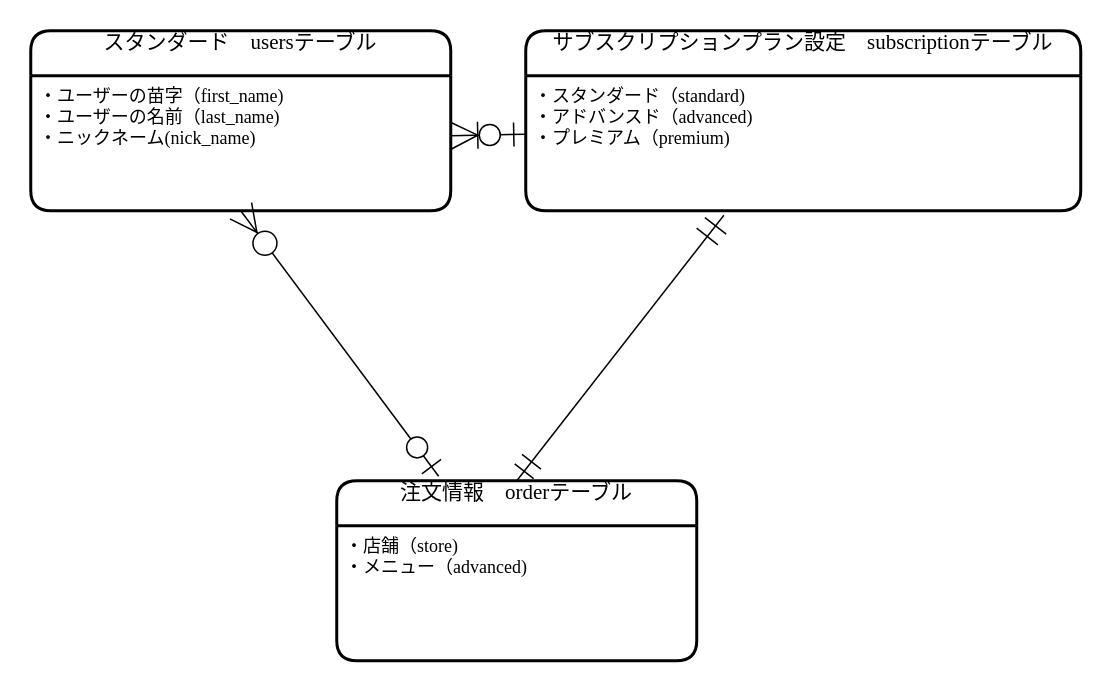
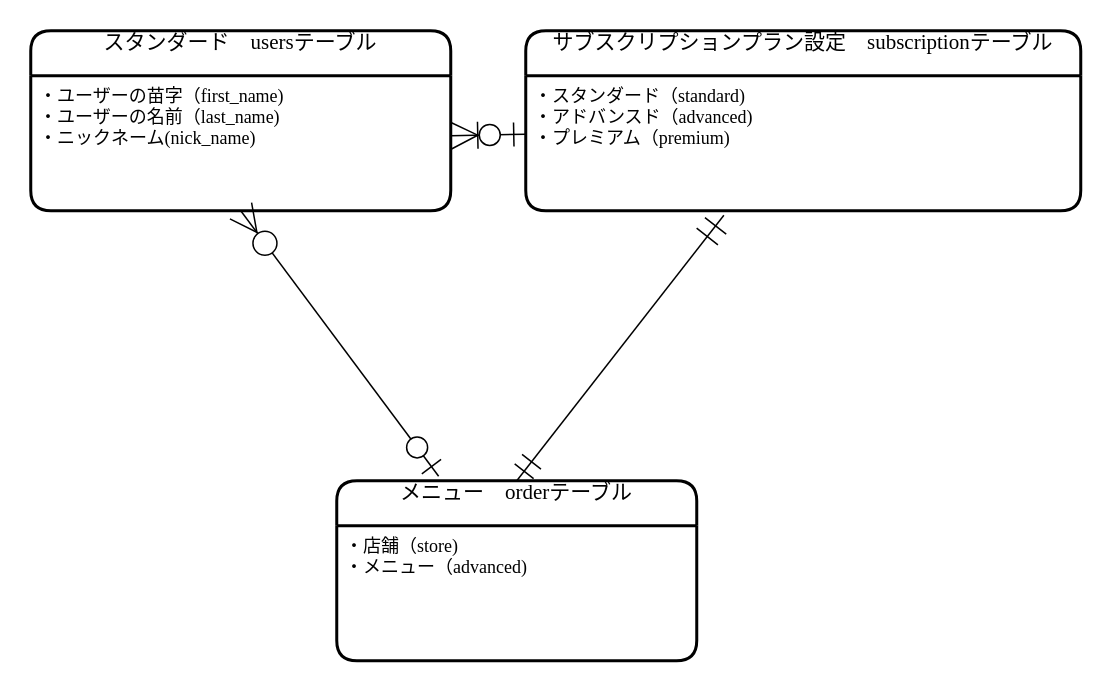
- <mxCell id="4" value="注文情報　orderテーブル&#10;" style="swimlane;childLayout=stackLayout;horizontal=1;startSize=30;horizontalStack=0;rounded=1;fontSize=14;fontStyle=0;strokeWidth=2;resizeParent=0;resizeLast=1;shadow=0;dashed=0;align=center;hachureGap=4;fontFamily=Garamond;" vertex="1" parent="1"><mxGeometry x="224" y="320" width="240" height="120" as="geometry" /></mxCell>
+ <mxCell id="4" value="メニュー　orderテーブル&#10;" style="swimlane;childLayout=stackLayout;horizontal=1;startSize=30;horizontalStack=0;rounded=1;fontSize=14;fontStyle=0;strokeWidth=2;resizeParent=0;resizeLast=1;shadow=0;dashed=0;align=center;hachureGap=4;fontFamily=Garamond;" vertex="1" parent="1"><mxGeometry x="224" y="320" width="240" height="120" as="geometry" /></mxCell>
